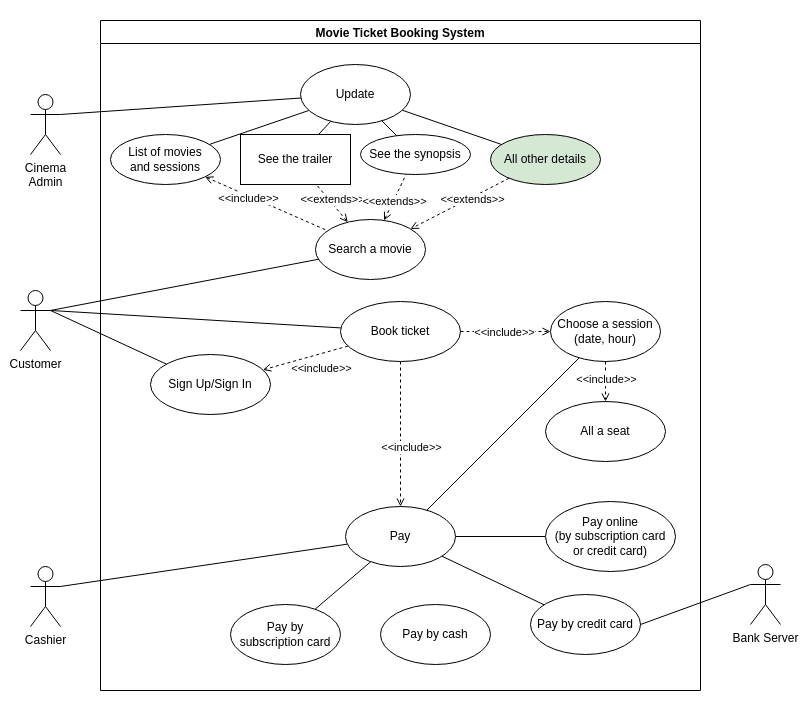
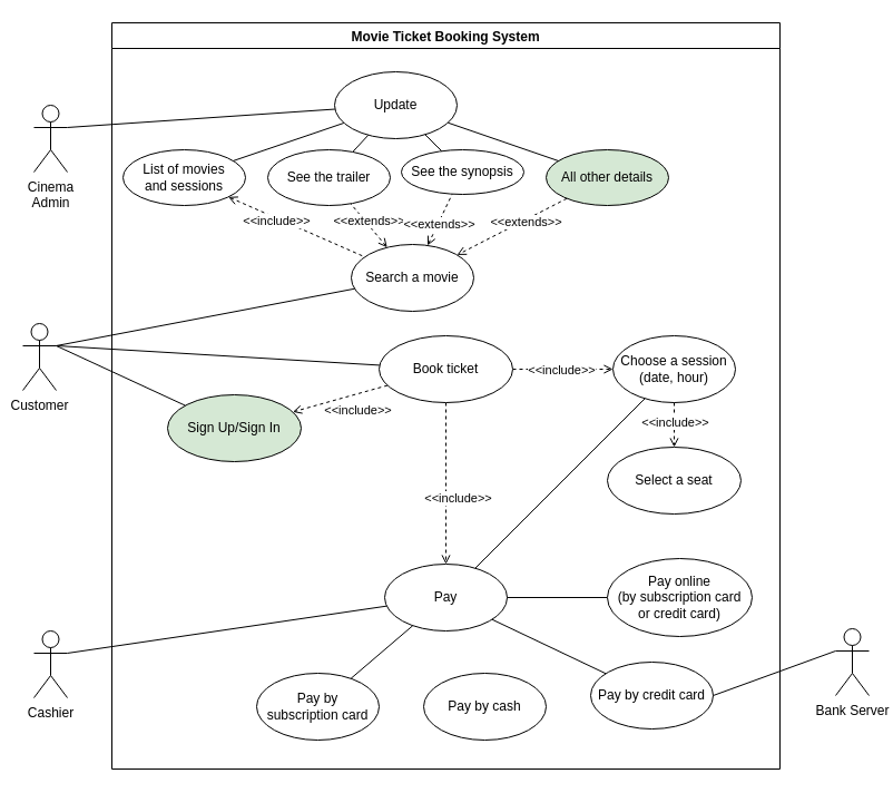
- <mxCell id="10" value="See the trailer" style="whiteSpace=wrap;html=1;rounded=0;" parent="3" vertex="1"><mxGeometry x="140" y="114" width="110" height="50" as="geometry" /></mxCell>
+ <mxCell id="10" value="See the trailer" style="ellipse;whiteSpace=wrap;html=1;" parent="3" vertex="1"><mxGeometry x="140" y="114" width="110" height="50" as="geometry" /></mxCell>
- <mxCell id="28" value="Sign Up/Sign In" style="ellipse;whiteSpace=wrap;html=1;" parent="3" vertex="1"><mxGeometry x="50" y="334" width="120" height="60" as="geometry" /></mxCell>
+ <mxCell id="28" value="Sign Up/Sign In" style="ellipse;whiteSpace=wrap;html=1;fillColor=#d5e8d4;" parent="3" vertex="1"><mxGeometry x="50" y="334" width="120" height="60" as="geometry" /></mxCell>
- <mxCell id="29" value="All a seat" style="ellipse;whiteSpace=wrap;html=1;" parent="3" vertex="1"><mxGeometry x="445" y="381" width="120" height="60" as="geometry" /></mxCell>
+ <mxCell id="29" value="Select a seat" style="ellipse;whiteSpace=wrap;html=1;" parent="3" vertex="1"><mxGeometry x="445" y="381" width="120" height="60" as="geometry" /></mxCell>
